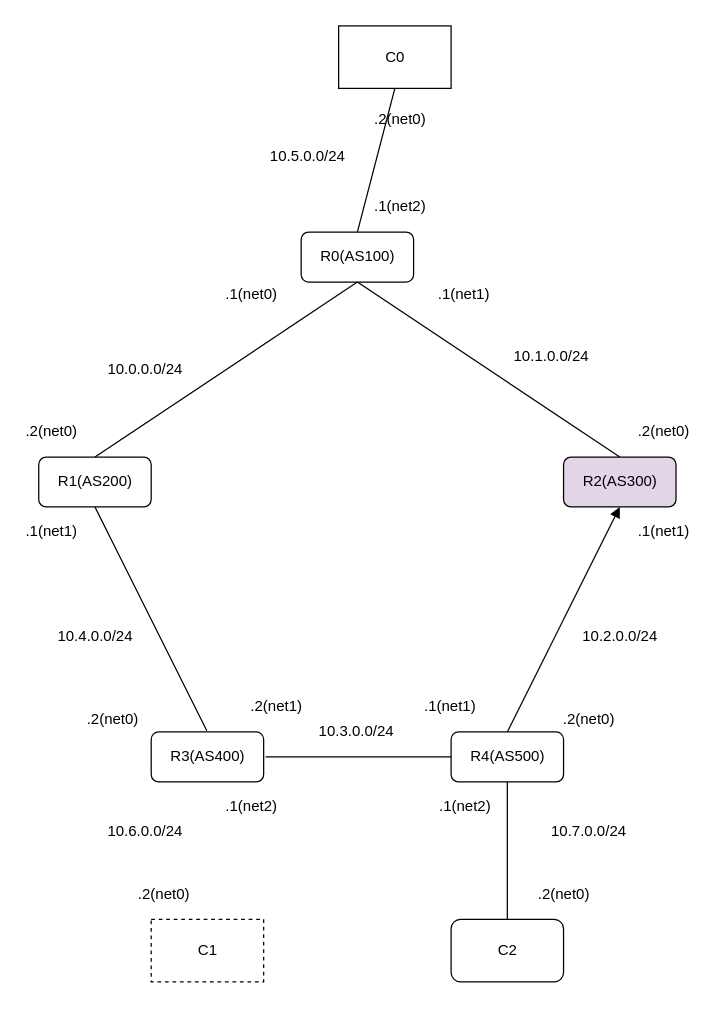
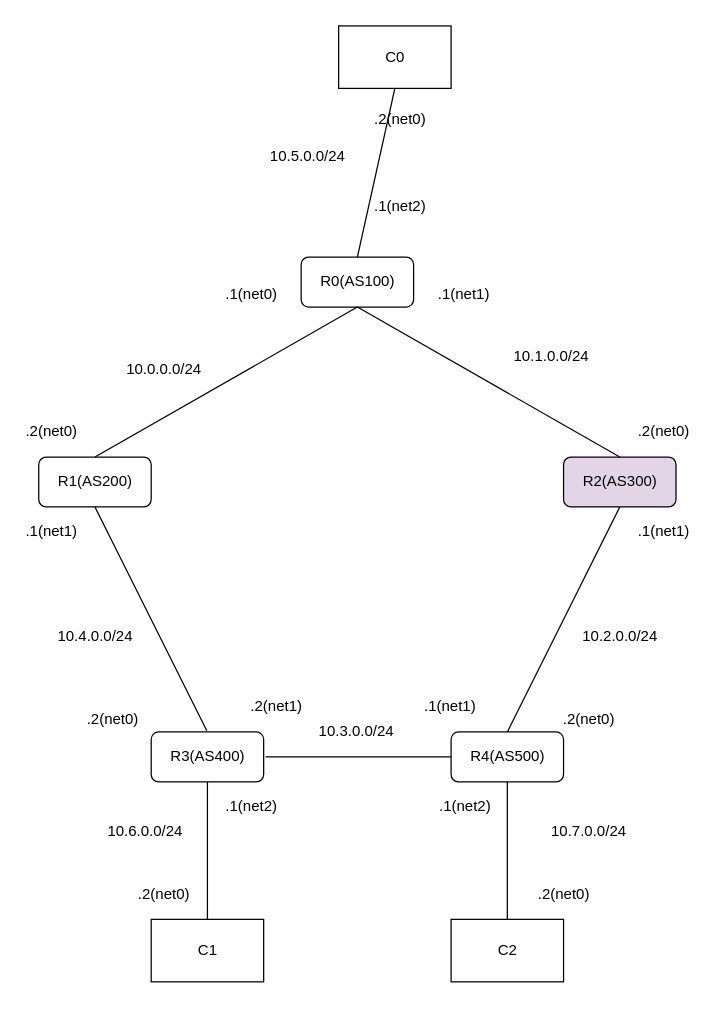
- <mxCell id="2" value="R0(AS100)" style="rounded=1;whiteSpace=wrap;html=1;" vertex="1" parent="1"><mxGeometry x="240.5" y="185" width="90" height="40" as="geometry" /></mxCell>
+ <mxCell id="2" value="R0(AS100)" style="rounded=1;whiteSpace=wrap;html=1;" vertex="1" parent="1"><mxGeometry x="240.5" y="205" width="90" height="40" as="geometry" /></mxCell>
- <mxCell id="18" value="10.0.0.0/24" style="text;html=1;strokeColor=none;fillColor=none;align=center;verticalAlign=middle;whiteSpace=wrap;rounded=0;" vertex="1" parent="1"><mxGeometry x="80.5" y="285" width="70" height="20" as="geometry" /></mxCell>
+ <mxCell id="18" value="10.0.0.0/24" style="text;html=1;strokeColor=none;fillColor=none;align=center;verticalAlign=middle;whiteSpace=wrap;rounded=0;" vertex="1" parent="1"><mxGeometry x="95.5" y="285" width="70" height="20" as="geometry" /></mxCell>
- <mxCell id="13" value="" style="endArrow=block;html=1;entryX=0.5;entryY=1;entryDx=0;entryDy=0;exitX=0.5;exitY=0;exitDx=0;exitDy=0;" edge="1" parent="1" source="4" target="5"><mxGeometry width="50" height="50" relative="1" as="geometry"><mxPoint x="452" y="515" as="sourcePoint" /><mxPoint x="502" y="465" as="targetPoint" /></mxGeometry></mxCell>
+ <mxCell id="13" value="" style="endArrow=none;html=1;entryX=0.5;entryY=1;entryDx=0;entryDy=0;exitX=0.5;exitY=0;exitDx=0;exitDy=0;" edge="1" parent="1" source="4" target="5"><mxGeometry width="50" height="50" relative="1" as="geometry"><mxPoint x="452" y="515" as="sourcePoint" /><mxPoint x="502" y="465" as="targetPoint" /></mxGeometry></mxCell>
+ <mxCell id="10" value="" style="endArrow=none;html=1;entryX=0.5;entryY=1;entryDx=0;entryDy=0;" edge="1" parent="1" source="7" target="3"><mxGeometry width="50" height="50" relative="1" as="geometry"><mxPoint x="32" y="855" as="sourcePoint" /><mxPoint x="82" y="805" as="targetPoint" /></mxGeometry></mxCell>
- <mxCell id="7" value="C1" style="rounded=0;whiteSpace=wrap;html=1;dashed=1;" vertex="1" parent="1"><mxGeometry x="120.5" y="735" width="90" height="50" as="geometry" /></mxCell>
+ <mxCell id="7" value="C1" style="rounded=0;whiteSpace=wrap;html=1;" vertex="1" parent="1"><mxGeometry x="120.5" y="735" width="90" height="50" as="geometry" /></mxCell>
- <mxCell id="8" value="C2" style="whiteSpace=wrap;html=1;rounded=1;" vertex="1" parent="1"><mxGeometry x="360.5" y="735" width="90" height="50" as="geometry" /></mxCell>
+ <mxCell id="8" value="C2" style="rounded=0;whiteSpace=wrap;html=1;" vertex="1" parent="1"><mxGeometry x="360.5" y="735" width="90" height="50" as="geometry" /></mxCell>
